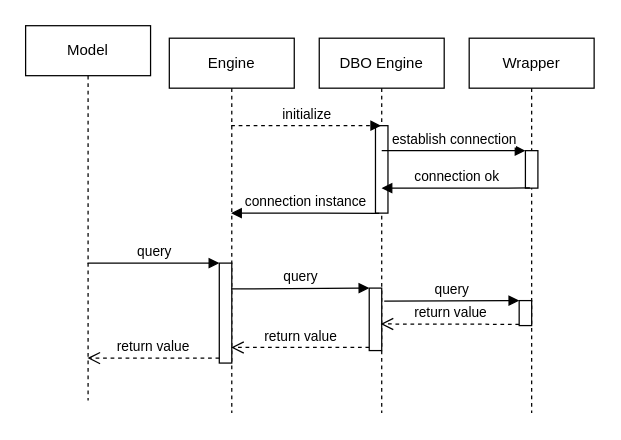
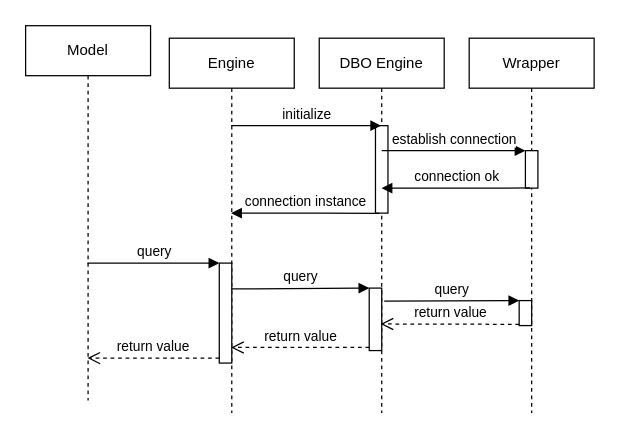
- <mxCell id="9" value="initialize" style="html=1;verticalAlign=bottom;endArrow=block;dashed=1;" edge="1" parent="1" source="3" target="5"><mxGeometry width="80" relative="1" as="geometry"><mxPoint x="-105" y="350" as="sourcePoint" /><mxPoint x="-25" y="350" as="targetPoint" /><Array as="points"><mxPoint x="245" y="100" /></Array></mxGeometry></mxCell>
+ <mxCell id="9" value="initialize" style="html=1;verticalAlign=bottom;endArrow=block;" edge="1" parent="1" source="3" target="5"><mxGeometry width="80" relative="1" as="geometry"><mxPoint x="-105" y="350" as="sourcePoint" /><mxPoint x="-25" y="350" as="targetPoint" /><Array as="points"><mxPoint x="245" y="100" /></Array></mxGeometry></mxCell>
